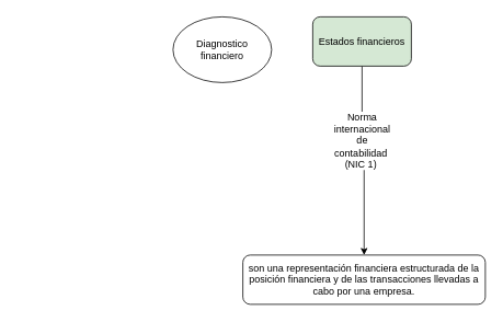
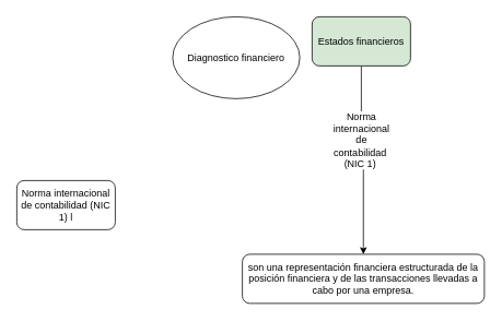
- <mxCell id="2" value="Diagnostico financiero" style="ellipse;whiteSpace=wrap;html=1;strokeColor=light-dark(#000000,#000000);" vertex="1" parent="1"><mxGeometry x="210" y="20" width="120" height="80" as="geometry" /></mxCell>
+ <mxCell id="2" value="Diagnostico financiero" style="ellipse;whiteSpace=wrap;html=1;strokeColor=light-dark(#000000,#000000);" vertex="1" parent="1"><mxGeometry x="210" y="20" width="155" height="100" as="geometry" /></mxCell>
+ <mxCell id="5" value="Norma internacional de contabilidad (NIC 1) l" style="rounded=1;whiteSpace=wrap;html=1;strokeColor=light-dark(#000000,#000000);" vertex="1" parent="1"><mxGeometry x="20" y="220" width="120" height="60" as="geometry" /></mxCell>
